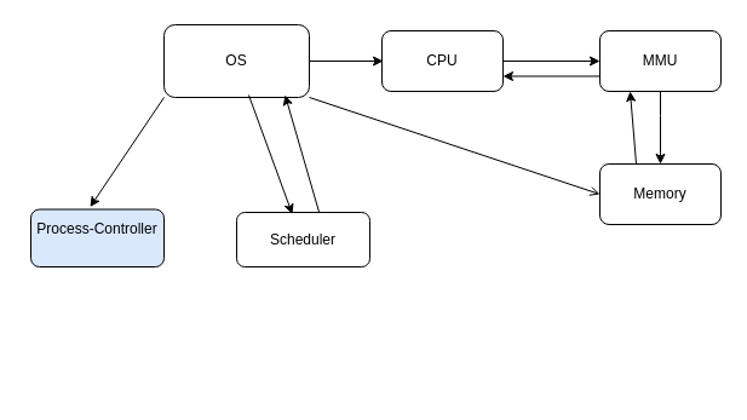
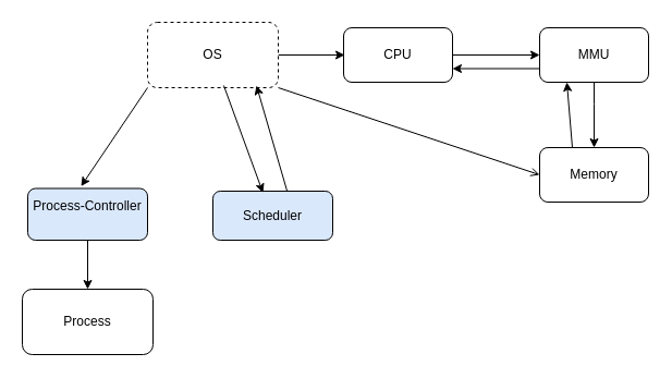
- <mxCell id="10" value="OS" style="rounded=1;whiteSpace=wrap;html=1;" vertex="1" parent="1"><mxGeometry x="135" y="20" width="120" height="60" as="geometry" /></mxCell>
+ <mxCell id="10" value="OS" style="rounded=1;whiteSpace=wrap;html=1;dashed=1;" vertex="1" parent="1"><mxGeometry x="135" y="20" width="120" height="60" as="geometry" /></mxCell>
- <mxCell id="7" value="Scheduler" style="rounded=1;whiteSpace=wrap;html=1;" vertex="1" parent="1"><mxGeometry x="195" y="175" width="110" height="45" as="geometry" /></mxCell>
+ <mxCell id="7" value="Scheduler" style="rounded=1;whiteSpace=wrap;html=1;fillColor=#dae8fc;" vertex="1" parent="1"><mxGeometry x="195" y="175" width="110" height="45" as="geometry" /></mxCell>
+ <mxCell id="18" value="" style="endArrow=classic;html=1;rounded=0;exitX=0.5;exitY=1;exitDx=0;exitDy=0;entryX=0.5;entryY=0;entryDx=0;entryDy=0;" edge="1" parent="1" source="9" target="17"><mxGeometry width="50" height="50" relative="1" as="geometry"><mxPoint x="65" y="255" as="sourcePoint" /><mxPoint x="115" y="205" as="targetPoint" /></mxGeometry></mxCell>
+ <mxCell id="17" value="Process" style="rounded=1;whiteSpace=wrap;html=1;" vertex="1" parent="1"><mxGeometry x="20" y="265" width="120" height="60" as="geometry" /></mxCell>
